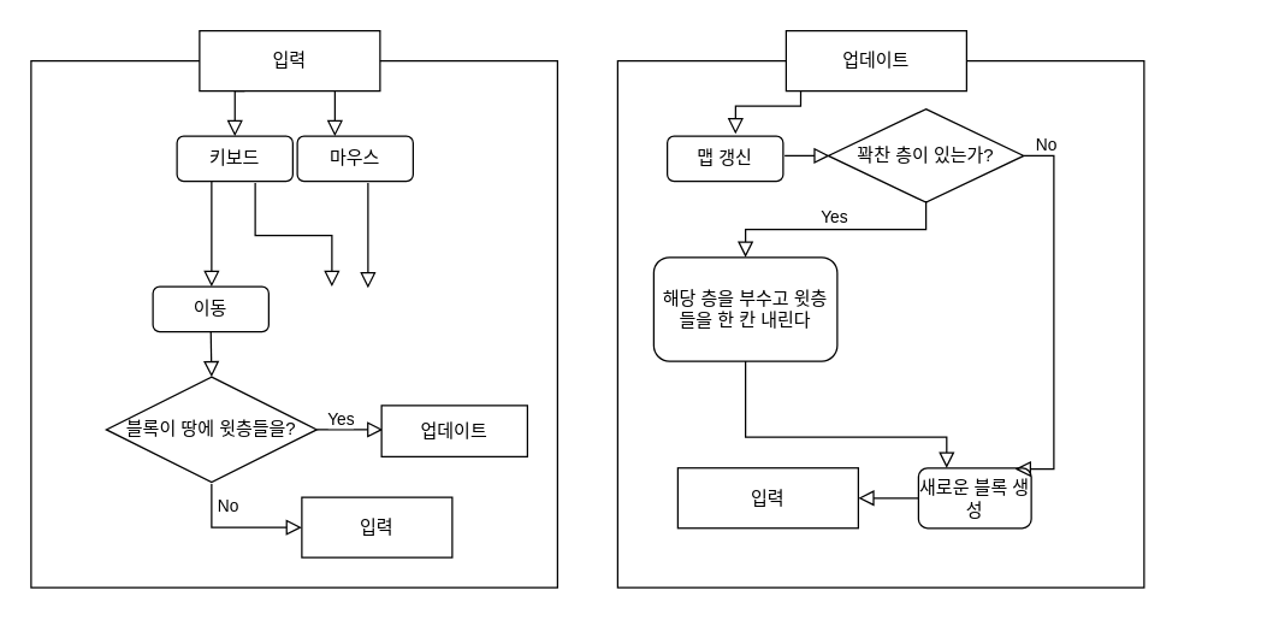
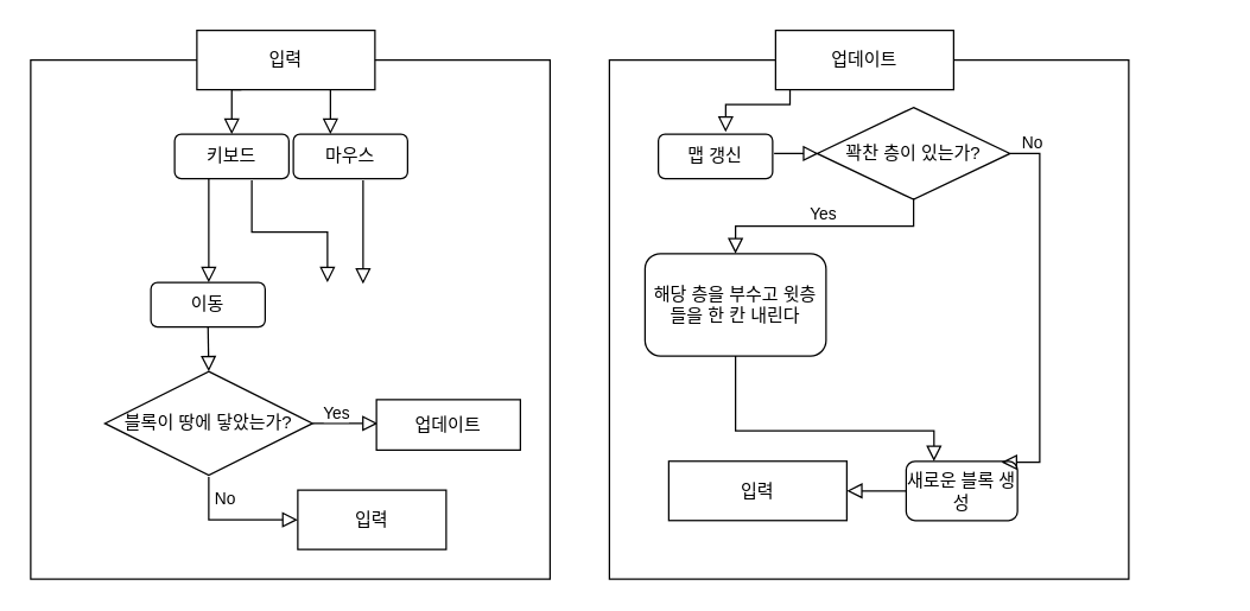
- <mxCell id="14" value="블록이 땅에 윗층들을?" style="rhombus;whiteSpace=wrap;html=1;" parent="13" vertex="1"><mxGeometry y="160" width="140" height="70" as="geometry" /></mxCell>
+ <mxCell id="14" value="블록이 땅에 닿았는가?" style="rhombus;whiteSpace=wrap;html=1;" parent="13" vertex="1"><mxGeometry y="160" width="140" height="70" as="geometry" /></mxCell>
